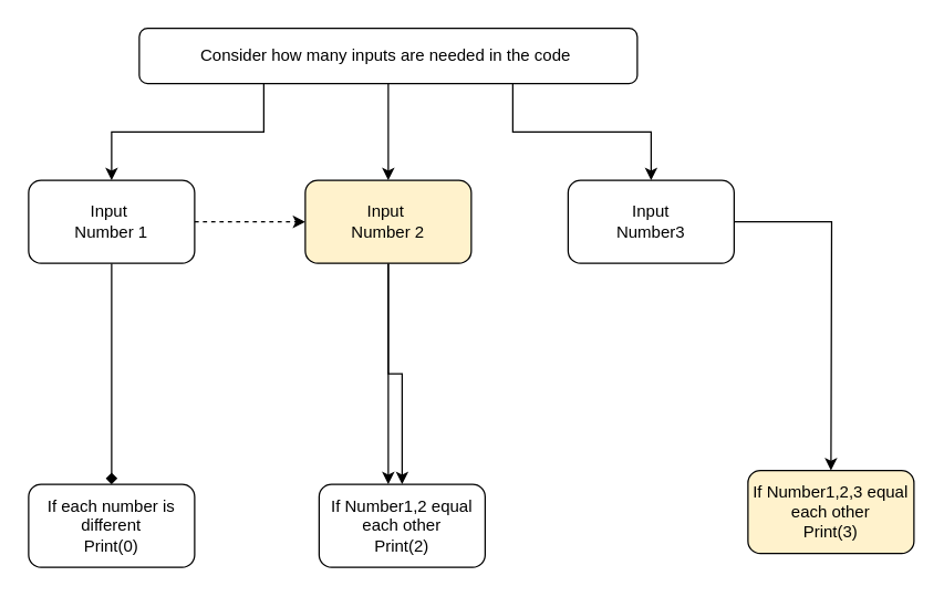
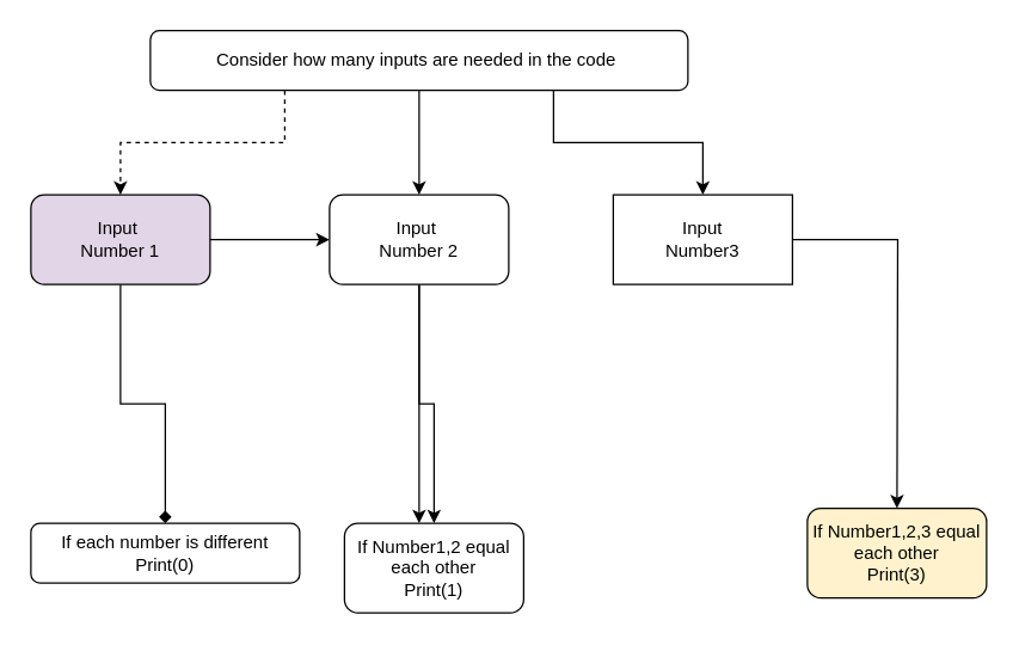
- <mxCell id="2" style="edgeStyle=orthogonalEdgeStyle;rounded=0;orthogonalLoop=1;jettySize=auto;html=1;exitX=0.25;exitY=1;exitDx=0;exitDy=0;" edge="1" parent="1" source="5" target="8"><mxGeometry relative="1" as="geometry" /></mxCell>
+ <mxCell id="2" style="edgeStyle=orthogonalEdgeStyle;rounded=0;orthogonalLoop=1;jettySize=auto;html=1;exitX=0.25;exitY=1;exitDx=0;exitDy=0;dashed=1;" edge="1" parent="1" source="5" target="8"><mxGeometry relative="1" as="geometry" /></mxCell>
- <mxCell id="8" value="Input&amp;nbsp;&lt;div&gt;Number 1&lt;/div&gt;" style="rounded=1;whiteSpace=wrap;html=1;" vertex="1" parent="1"><mxGeometry x="20" y="130" width="120" height="60" as="geometry" /></mxCell>
+ <mxCell id="8" value="Input&amp;nbsp;&lt;div&gt;Number 1&lt;/div&gt;" style="rounded=1;whiteSpace=wrap;html=1;fillColor=#e1d5e7;" vertex="1" parent="1"><mxGeometry x="20" y="130" width="120" height="60" as="geometry" /></mxCell>
- <mxCell id="6" style="edgeStyle=orthogonalEdgeStyle;rounded=0;orthogonalLoop=1;jettySize=auto;html=1;entryX=0;entryY=0.5;entryDx=0;entryDy=0;dashed=1;" edge="1" parent="1" source="8" target="13"><mxGeometry relative="1" as="geometry" /></mxCell>
+ <mxCell id="6" style="edgeStyle=orthogonalEdgeStyle;rounded=0;orthogonalLoop=1;jettySize=auto;html=1;entryX=0;entryY=0.5;entryDx=0;entryDy=0;" edge="1" parent="1" source="8" target="13"><mxGeometry relative="1" as="geometry" /></mxCell>
- <mxCell id="13" value="Input&amp;nbsp;&lt;div&gt;Number 2&lt;/div&gt;" style="rounded=1;whiteSpace=wrap;html=1;fillColor=#fff2cc;" vertex="1" parent="1"><mxGeometry x="220" y="130" width="120" height="60" as="geometry" /></mxCell>
+ <mxCell id="13" value="Input&amp;nbsp;&lt;div&gt;Number 2&lt;/div&gt;" style="rounded=1;whiteSpace=wrap;html=1;" vertex="1" parent="1"><mxGeometry x="220" y="130" width="120" height="60" as="geometry" /></mxCell>
- <mxCell id="10" value="Input&lt;div&gt;Number3&lt;/div&gt;" style="rounded=1;whiteSpace=wrap;html=1;" vertex="1" parent="1"><mxGeometry x="410" y="130" width="120" height="60" as="geometry" /></mxCell>
+ <mxCell id="10" value="Input&lt;div&gt;Number3&lt;/div&gt;" style="whiteSpace=wrap;html=1;rounded=0;" vertex="1" parent="1"><mxGeometry x="410" y="130" width="120" height="60" as="geometry" /></mxCell>
- <mxCell id="16" value="If each number is different&lt;div&gt;Print(0)&lt;/div&gt;" style="rounded=1;whiteSpace=wrap;html=1;" vertex="1" parent="1"><mxGeometry x="20" y="350" width="120" height="60" as="geometry" /></mxCell>
+ <mxCell id="16" value="If each number is different&lt;div&gt;Print(0)&lt;/div&gt;" style="rounded=1;whiteSpace=wrap;html=1;" vertex="1" parent="1"><mxGeometry x="20" y="350" width="180" height="40" as="geometry" /></mxCell>
- <mxCell id="15" value="If Number1,2 equal each other&lt;div&gt;Print(2)&lt;/div&gt;" style="rounded=1;whiteSpace=wrap;html=1;" vertex="1" parent="1"><mxGeometry x="230" y="350" width="120" height="60" as="geometry" /></mxCell>
+ <mxCell id="15" value="If Number1,2 equal each other&lt;div&gt;Print(1)&lt;/div&gt;" style="rounded=1;whiteSpace=wrap;html=1;" vertex="1" parent="1"><mxGeometry x="230" y="350" width="120" height="60" as="geometry" /></mxCell>
